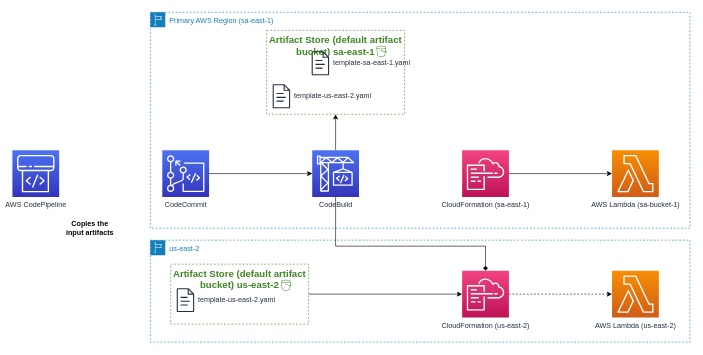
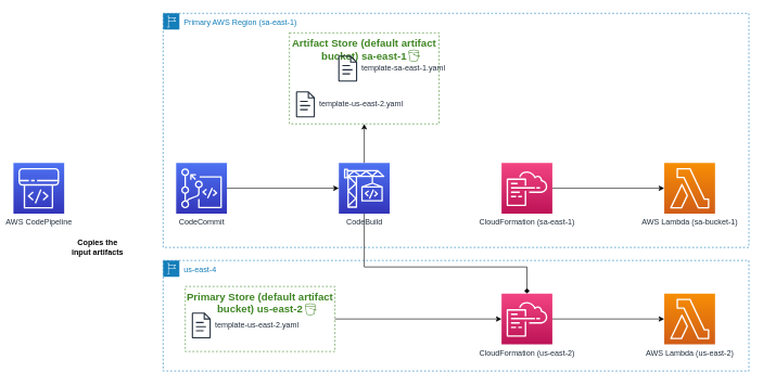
- <mxCell id="10" value="us-east-2" style="points=[[0,0],[0.25,0],[0.5,0],[0.75,0],[1,0],[1,0.25],[1,0.5],[1,0.75],[1,1],[0.75,1],[0.5,1],[0.25,1],[0,1],[0,0.75],[0,0.5],[0,0.25]];outlineConnect=0;gradientColor=none;html=1;whiteSpace=wrap;fontSize=12;fontStyle=0;container=1;pointerEvents=0;collapsible=0;recursiveResize=0;shape=mxgraph.aws4.group;grIcon=mxgraph.aws4.group_region;strokeColor=#147EBA;fillColor=none;verticalAlign=top;align=left;spacingLeft=30;fontColor=#147EBA;dashed=1;" vertex="1" parent="1"><mxGeometry x="250" y="400" width="900" height="170" as="geometry" /></mxCell>
+ <mxCell id="10" value="us-east-4" style="points=[[0,0],[0.25,0],[0.5,0],[0.75,0],[1,0],[1,0.25],[1,0.5],[1,0.75],[1,1],[0.75,1],[0.5,1],[0.25,1],[0,1],[0,0.75],[0,0.5],[0,0.25]];outlineConnect=0;gradientColor=none;html=1;whiteSpace=wrap;fontSize=12;fontStyle=0;container=1;pointerEvents=0;collapsible=0;recursiveResize=0;shape=mxgraph.aws4.group;grIcon=mxgraph.aws4.group_region;strokeColor=#147EBA;fillColor=none;verticalAlign=top;align=left;spacingLeft=30;fontColor=#147EBA;dashed=1;" vertex="1" parent="1"><mxGeometry x="250" y="400" width="900" height="170" as="geometry" /></mxCell>
- <mxCell id="12" value="Artifact Store (default artifact bucket) us-east-2" style="fillColor=none;strokeColor=#3F8624;dashed=1;verticalAlign=top;fontStyle=1;fontColor=#3F8624;whiteSpace=wrap;html=1;fontSize=16;" vertex="1" parent="10"><mxGeometry x="34" y="40" width="230" height="100" as="geometry" /></mxCell>
+ <mxCell id="12" value="Primary Store (default artifact bucket) us-east-2" style="fillColor=none;strokeColor=#3F8624;dashed=1;verticalAlign=top;fontStyle=1;fontColor=#3F8624;whiteSpace=wrap;html=1;fontSize=16;" vertex="1" parent="10"><mxGeometry x="34" y="40" width="230" height="100" as="geometry" /></mxCell>
- <mxCell id="15" style="edgeStyle=orthogonalEdgeStyle;rounded=0;orthogonalLoop=1;jettySize=auto;html=1;entryX=0;entryY=0.5;entryDx=0;entryDy=0;entryPerimeter=0;dashed=1;" edge="1" parent="10" source="16" target="17"><mxGeometry relative="1" as="geometry" /></mxCell>
+ <mxCell id="15" style="edgeStyle=orthogonalEdgeStyle;rounded=0;orthogonalLoop=1;jettySize=auto;html=1;entryX=0;entryY=0.5;entryDx=0;entryDy=0;entryPerimeter=0;" edge="1" parent="10" source="16" target="17"><mxGeometry relative="1" as="geometry" /></mxCell>
